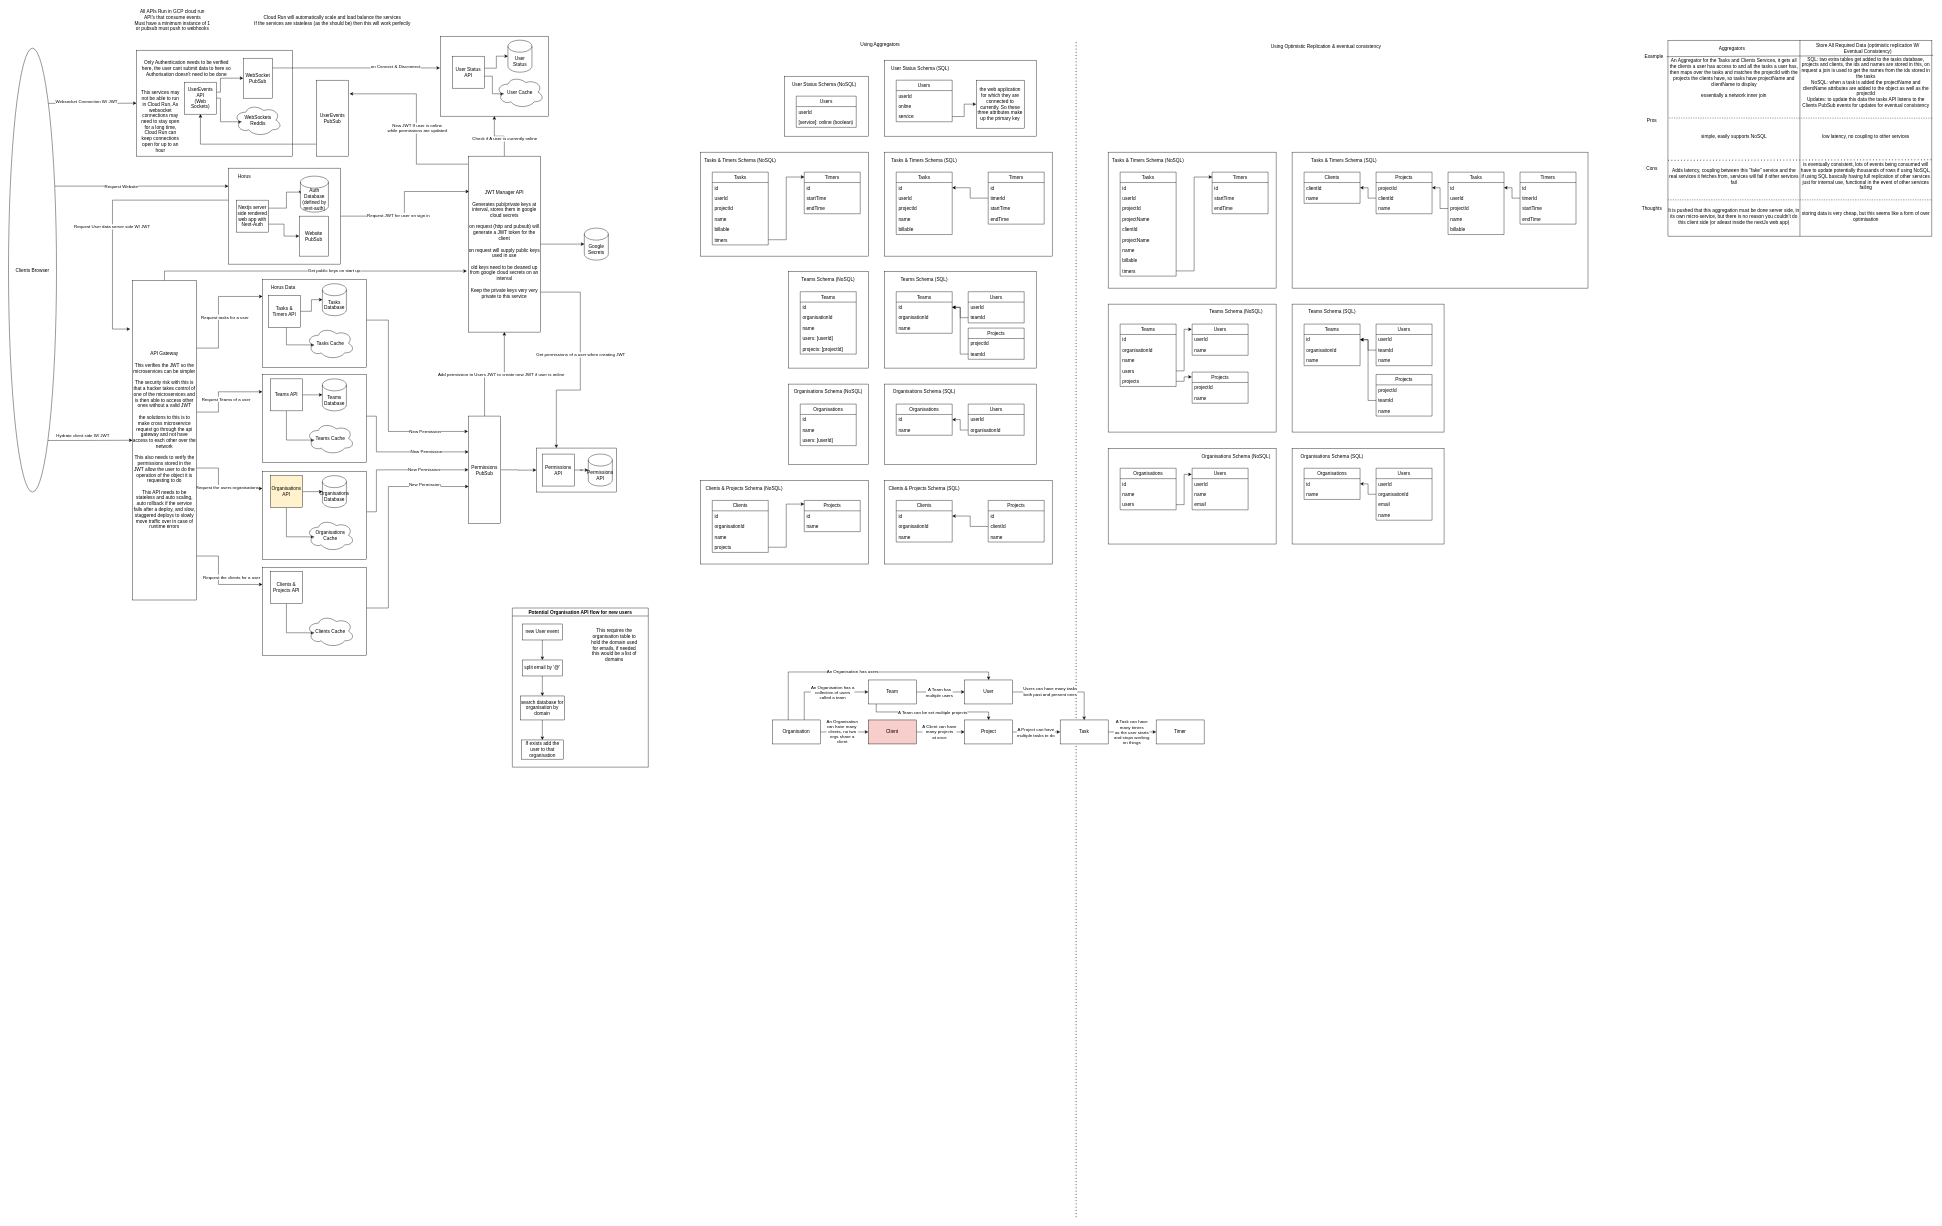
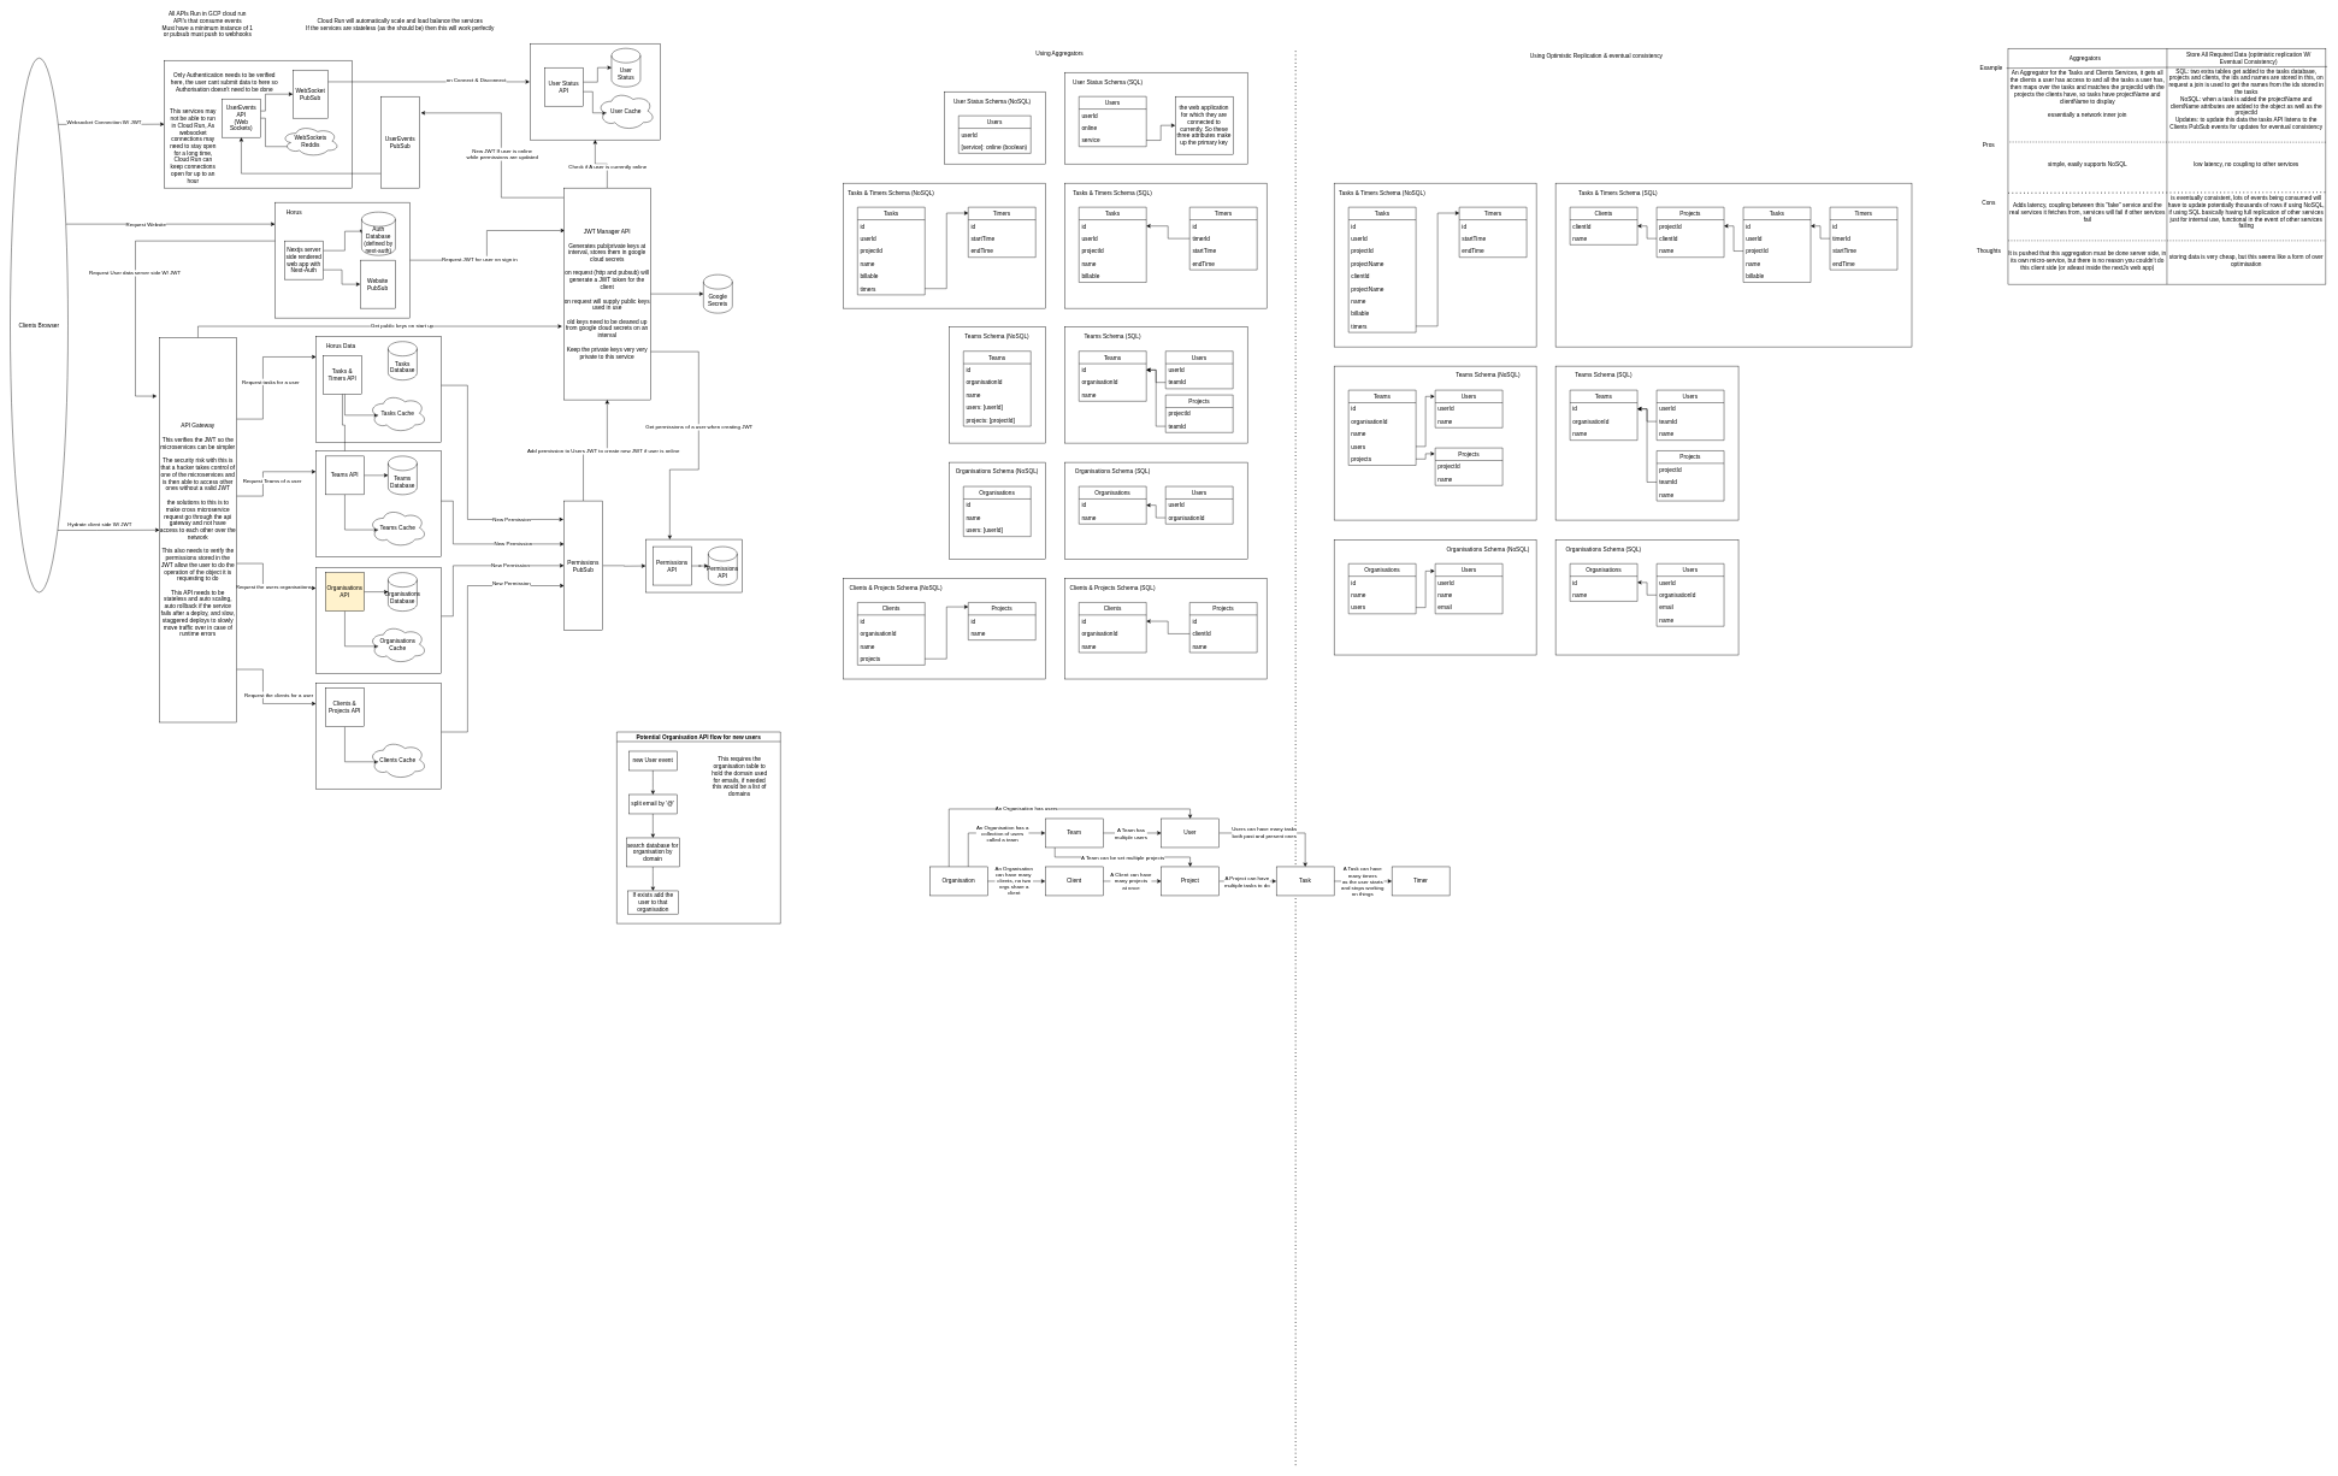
- <mxCell id="82" value="WebSockets&lt;br&gt;Reddis" style="ellipse;shape=cloud;whiteSpace=wrap;html=1;" parent="1" vertex="1"><mxGeometry x="583.5" y="260" width="120" height="80" as="geometry" /></mxCell>
+ <mxCell id="82" value="WebSockets&lt;br&gt;Reddis" style="ellipse;shape=cloud;whiteSpace=wrap;html=1;" parent="1" vertex="1"><mxGeometry x="583.5" y="260" width="120" height="65" as="geometry" /></mxCell>
- <mxCell id="19" style="edgeStyle=orthogonalEdgeStyle;rounded=0;orthogonalLoop=1;jettySize=auto;html=1;entryX=0;entryY=0.5;entryDx=0;entryDy=0;entryPerimeter=0;" parent="1" source="21" target="22" edge="1"><mxGeometry relative="1" as="geometry" /></mxCell>
+ <mxCell id="19" style="edgeStyle=orthogonalEdgeStyle;rounded=0;orthogonalLoop=1;jettySize=auto;html=1;" parent="1" source="21" target="44" edge="1"><mxGeometry relative="1" as="geometry" /></mxCell>
- <mxCell id="334" value="Client" style="rounded=0;whiteSpace=wrap;html=1;fillColor=#f8cecc;" vertex="1" parent="1"><mxGeometry x="2170" y="1800" width="120" height="60" as="geometry" /></mxCell>
+ <mxCell id="334" value="Client" style="rounded=0;whiteSpace=wrap;html=1;" vertex="1" parent="1"><mxGeometry x="2170" y="1800" width="120" height="60" as="geometry" /></mxCell>
